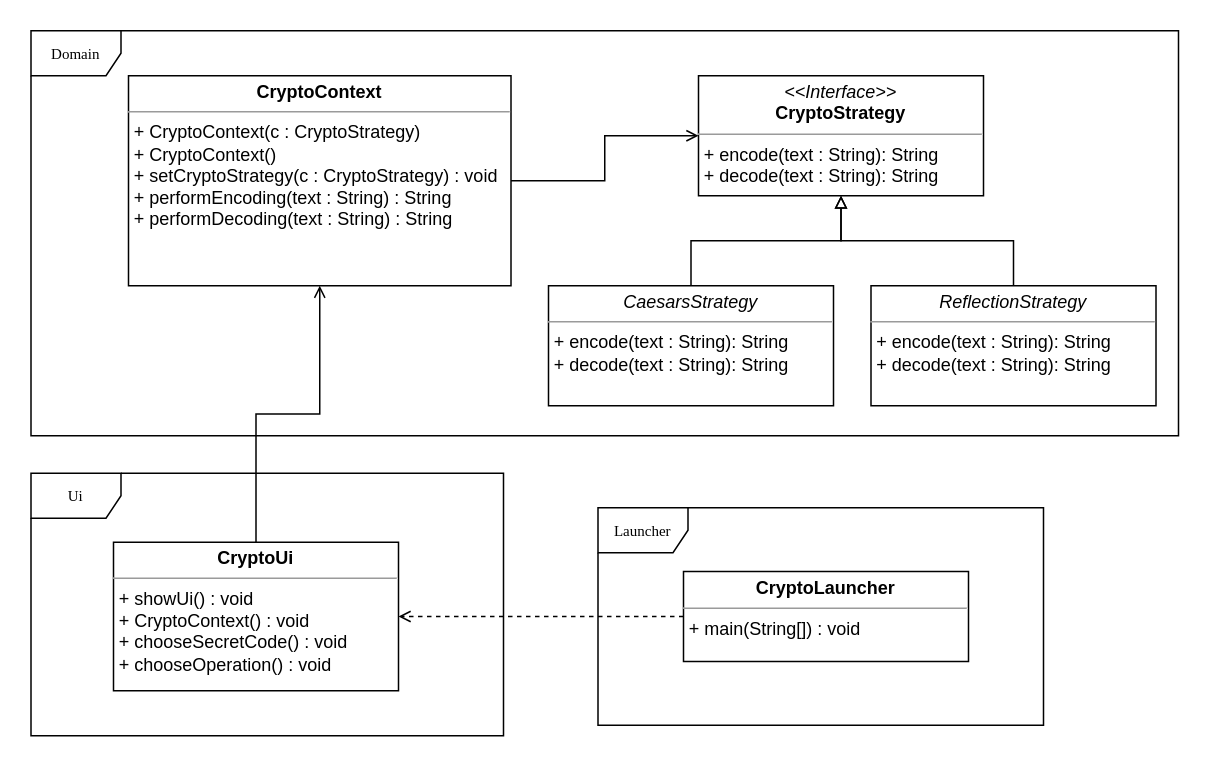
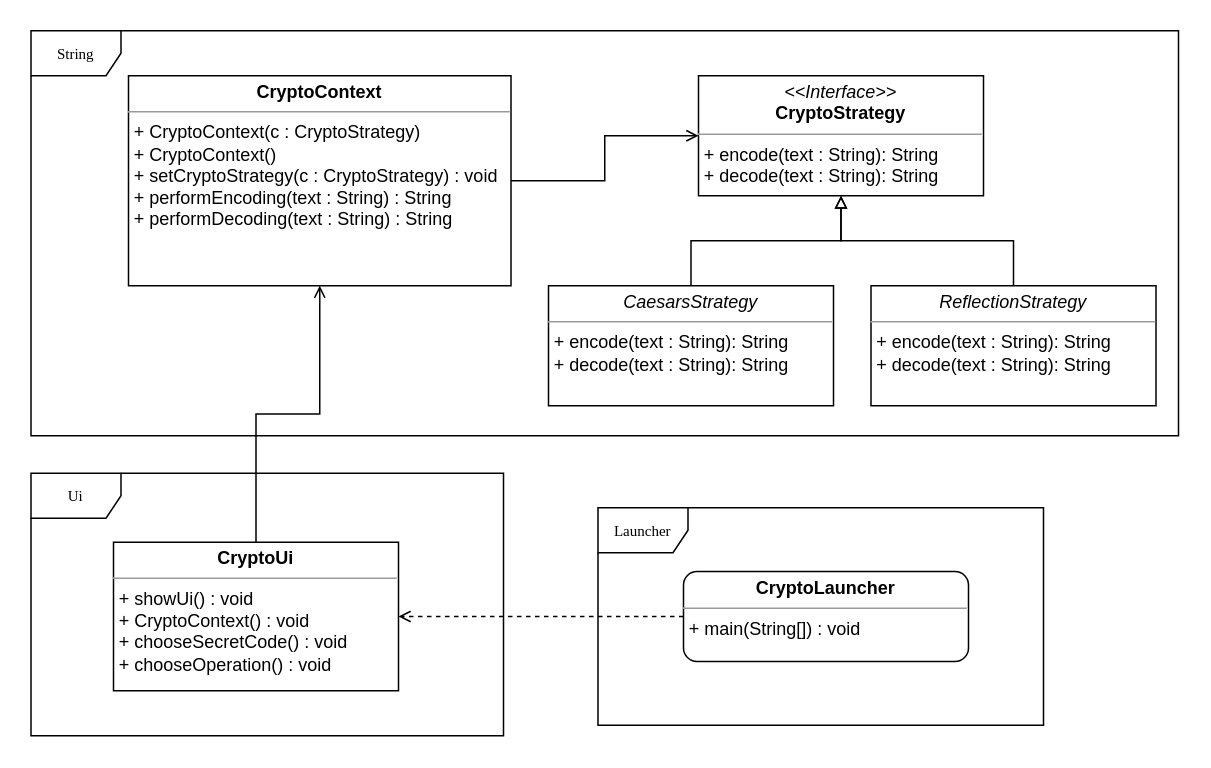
- <mxCell id="2" value="Domain" style="shape=umlFrame;whiteSpace=wrap;html=1;rounded=0;shadow=0;comic=0;labelBackgroundColor=none;strokeColor=#000000;strokeWidth=1;fillColor=#ffffff;fontFamily=Verdana;fontSize=10;fontColor=#000000;align=center;" parent="1" vertex="1"><mxGeometry x="20" y="20" width="765" height="270" as="geometry" /></mxCell>
+ <mxCell id="2" value="String" style="shape=umlFrame;whiteSpace=wrap;html=1;rounded=0;shadow=0;comic=0;labelBackgroundColor=none;strokeColor=#000000;strokeWidth=1;fillColor=#ffffff;fontFamily=Verdana;fontSize=10;fontColor=#000000;align=center;" parent="1" vertex="1"><mxGeometry x="20" y="20" width="765" height="270" as="geometry" /></mxCell>
- <mxCell id="15" value="&lt;p style=&quot;margin: 0px ; margin-top: 4px ; text-align: center&quot;&gt;&lt;b&gt;CryptoLauncher&lt;/b&gt;&lt;/p&gt;&lt;hr size=&quot;1&quot;&gt;&lt;p style=&quot;margin: 0px ; margin-left: 4px&quot;&gt;+ main(String[]) : void&lt;br&gt;&lt;/p&gt;" style="verticalAlign=top;align=left;overflow=fill;fontSize=12;fontFamily=Helvetica;html=1;rounded=0;shadow=0;comic=0;labelBackgroundColor=none;strokeColor=#000000;strokeWidth=1;fillColor=#ffffff;" vertex="1" parent="1"><mxGeometry x="455" y="380.5" width="190" height="60" as="geometry" /></mxCell>
+ <mxCell id="15" value="&lt;p style=&quot;margin: 0px ; margin-top: 4px ; text-align: center&quot;&gt;&lt;b&gt;CryptoLauncher&lt;/b&gt;&lt;/p&gt;&lt;hr size=&quot;1&quot;&gt;&lt;p style=&quot;margin: 0px ; margin-left: 4px&quot;&gt;+ main(String[]) : void&lt;br&gt;&lt;/p&gt;" style="verticalAlign=top;align=left;overflow=fill;fontSize=12;fontFamily=Helvetica;html=1;shadow=0;comic=0;labelBackgroundColor=none;strokeColor=#000000;strokeWidth=1;fillColor=#ffffff;rounded=1;" vertex="1" parent="1"><mxGeometry x="455" y="380.5" width="190" height="60" as="geometry" /></mxCell>
